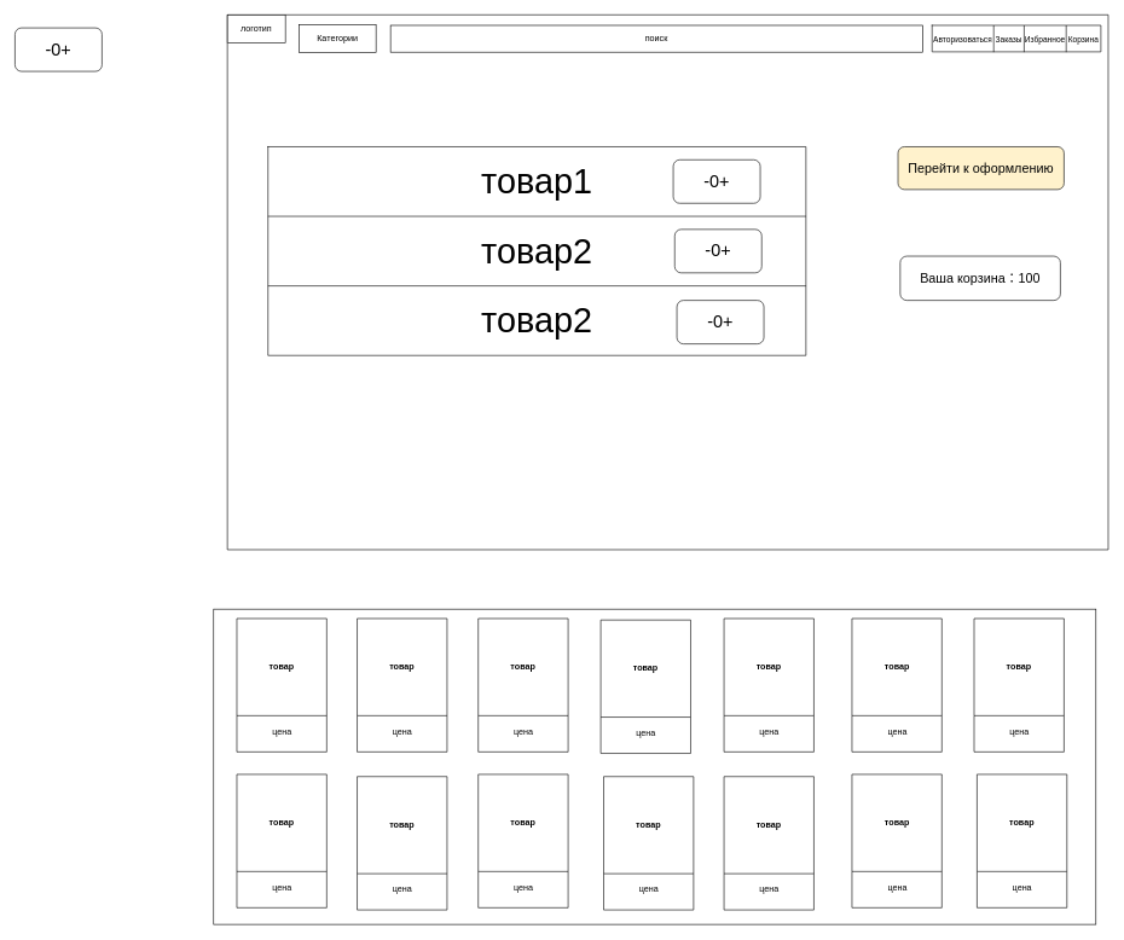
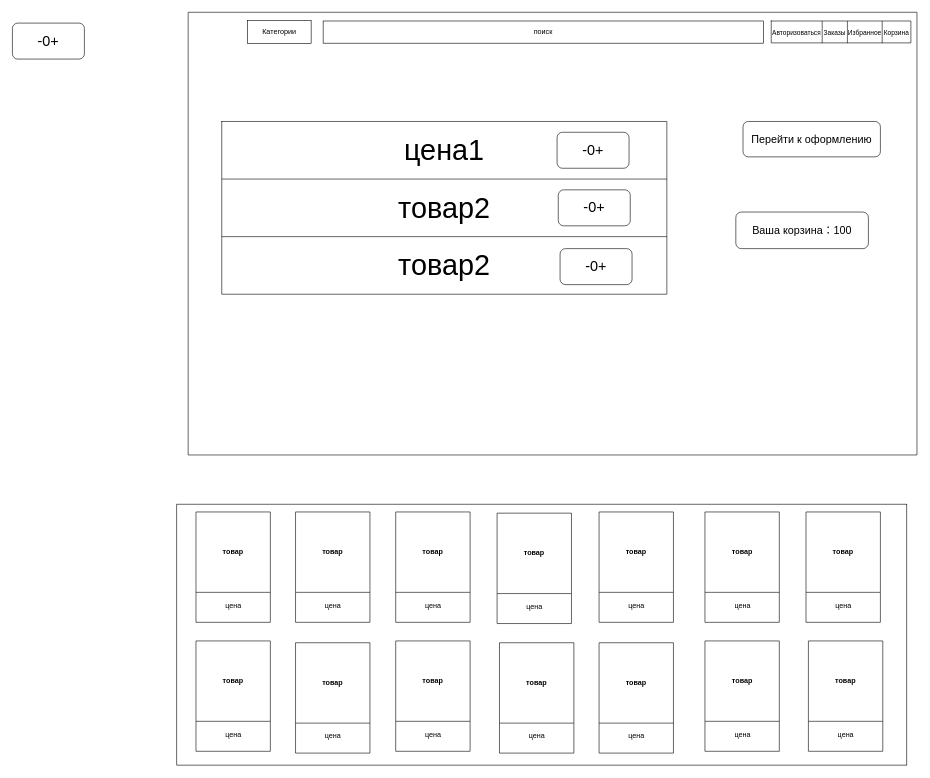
- <mxCell id="50" value="логотип" style="rounded=0;whiteSpace=wrap;html=1;" vertex="1" parent="1"><mxGeometry x="313" y="20" width="80" height="39" as="geometry" /></mxCell>
- <mxCell id="66" value="&lt;font style=&quot;font-size: 18px;&quot;&gt;Перейти к оформлению&lt;/font&gt;" style="rounded=1;whiteSpace=wrap;html=1;fillColor=#fff2cc;" vertex="1" parent="1"><mxGeometry x="1238" y="202" width="229" height="59" as="geometry" /></mxCell>
+ <mxCell id="66" value="&lt;font style=&quot;font-size: 18px;&quot;&gt;Перейти к оформлению&lt;/font&gt;" style="rounded=1;whiteSpace=wrap;html=1;" vertex="1" parent="1"><mxGeometry x="1238" y="202" width="229" height="59" as="geometry" /></mxCell>
- <mxCell id="61" value="&lt;font style=&quot;font-size: 48px;&quot;&gt;товар1&lt;/font&gt;" style="shape=partialRectangle;html=1;whiteSpace=wrap;connectable=0;strokeColor=inherit;overflow=hidden;fillColor=none;top=0;left=0;bottom=0;right=0;pointerEvents=1;fontSize=16;" vertex="1" parent="60"><mxGeometry width="742" height="96" as="geometry"><mxRectangle width="742" height="96" as="alternateBounds" /></mxGeometry></mxCell>
+ <mxCell id="61" value="&lt;font style=&quot;font-size: 48px;&quot;&gt;цена1&lt;/font&gt;" style="shape=partialRectangle;html=1;whiteSpace=wrap;connectable=0;strokeColor=inherit;overflow=hidden;fillColor=none;top=0;left=0;bottom=0;right=0;pointerEvents=1;fontSize=16;" vertex="1" parent="60"><mxGeometry width="742" height="96" as="geometry"><mxRectangle width="742" height="96" as="alternateBounds" /></mxGeometry></mxCell>
- <mxCell id="67" value="&lt;font style=&quot;font-size: 18px;&quot;&gt;Ваша корзина：100&lt;/font&gt;&lt;br&gt;    " style="rounded=1;whiteSpace=wrap;html=1;" vertex="1" parent="1"><mxGeometry x="1241" y="353" width="221" height="61" as="geometry" /></mxCell>
+ <mxCell id="67" value="&lt;font style=&quot;font-size: 18px;&quot;&gt;Ваша корзина：100&lt;/font&gt;&lt;br&gt;    " style="rounded=1;whiteSpace=wrap;html=1;" vertex="1" parent="1"><mxGeometry x="1226" y="353" width="221" height="61" as="geometry" /></mxCell>
